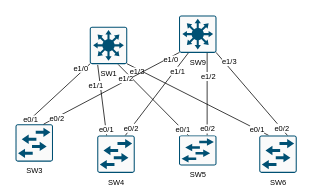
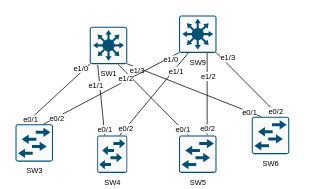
- <mxCell id="10" value="SW5" style="sketch=0;points=[[0.015,0.015,0],[0.985,0.015,0],[0.985,0.985,0],[0.015,0.985,0],[0.25,0,0],[0.5,0,0],[0.75,0,0],[1,0.25,0],[1,0.5,0],[1,0.75,0],[0.75,1,0],[0.5,1,0],[0.25,1,0],[0,0.75,0],[0,0.5,0],[0,0.25,0]];verticalLabelPosition=bottom;html=1;verticalAlign=top;aspect=fixed;align=center;pointerEvents=1;shape=mxgraph.cisco19.rect;prIcon=workgroup_switch;fillColor=#FAFAFA;strokeColor=#005073;fontSize=10;" vertex="1" parent="1"><mxGeometry x="238" y="180" width="50" height="40" as="geometry" /></mxCell>
+ <mxCell id="10" value="SW5" style="sketch=0;points=[[0.015,0.015,0],[0.985,0.015,0],[0.985,0.985,0],[0.015,0.985,0],[0.25,0,0],[0.5,0,0],[0.75,0,0],[1,0.25,0],[1,0.5,0],[1,0.75,0],[0.75,1,0],[0.5,1,0],[0.25,1,0],[0,0.75,0],[0,0.5,0],[0,0.25,0]];verticalLabelPosition=bottom;html=1;verticalAlign=top;aspect=fixed;align=center;pointerEvents=1;shape=mxgraph.cisco19.rect;prIcon=workgroup_switch;fillColor=#FAFAFA;strokeColor=#005073;fontSize=10;" vertex="1" parent="1"><mxGeometry x="238" y="180" width="50" height="50" as="geometry" /></mxCell>
- <mxCell id="6" value="SW4" style="sketch=0;points=[[0.015,0.015,0],[0.985,0.015,0],[0.985,0.985,0],[0.015,0.985,0],[0.25,0,0],[0.5,0,0],[0.75,0,0],[1,0.25,0],[1,0.5,0],[1,0.75,0],[0.75,1,0],[0.5,1,0],[0.25,1,0],[0,0.75,0],[0,0.5,0],[0,0.25,0]];verticalLabelPosition=bottom;html=1;verticalAlign=top;aspect=fixed;align=center;pointerEvents=1;shape=mxgraph.cisco19.rect;prIcon=workgroup_switch;fillColor=#FAFAFA;strokeColor=#005073;fontSize=10;" vertex="1" parent="1"><mxGeometry x="129" y="180" width="50" height="50" as="geometry" /></mxCell>
+ <mxCell id="6" value="SW4" style="sketch=0;points=[[0.015,0.015,0],[0.985,0.015,0],[0.985,0.985,0],[0.015,0.985,0],[0.25,0,0],[0.5,0,0],[0.75,0,0],[1,0.25,0],[1,0.5,0],[1,0.75,0],[0.75,1,0],[0.5,1,0],[0.25,1,0],[0,0.75,0],[0,0.5,0],[0,0.25,0]];verticalLabelPosition=bottom;html=1;verticalAlign=top;aspect=fixed;align=center;pointerEvents=1;shape=mxgraph.cisco19.rect;prIcon=workgroup_switch;fillColor=#FAFAFA;strokeColor=#005073;fontSize=10;" vertex="1" parent="1"><mxGeometry x="129" y="180" width="40" height="50" as="geometry" /></mxCell>
- <mxCell id="14" value="SW6" style="sketch=0;points=[[0.015,0.015,0],[0.985,0.015,0],[0.985,0.985,0],[0.015,0.985,0],[0.25,0,0],[0.5,0,0],[0.75,0,0],[1,0.25,0],[1,0.5,0],[1,0.75,0],[0.75,1,0],[0.5,1,0],[0.25,1,0],[0,0.75,0],[0,0.5,0],[0,0.25,0]];verticalLabelPosition=bottom;html=1;verticalAlign=top;aspect=fixed;align=center;pointerEvents=1;shape=mxgraph.cisco19.rect;prIcon=workgroup_switch;fillColor=#FAFAFA;strokeColor=#005073;fontSize=10;" vertex="1" parent="1"><mxGeometry x="345" y="180" width="50" height="50" as="geometry" /></mxCell>
+ <mxCell id="14" value="SW6" style="sketch=0;points=[[0.015,0.015,0],[0.985,0.015,0],[0.985,0.985,0],[0.015,0.985,0],[0.25,0,0],[0.5,0,0],[0.75,0,0],[1,0.25,0],[1,0.5,0],[1,0.75,0],[0.75,1,0],[0.5,1,0],[0.25,1,0],[0,0.75,0],[0,0.5,0],[0,0.25,0]];verticalLabelPosition=bottom;html=1;verticalAlign=top;aspect=fixed;align=center;pointerEvents=1;shape=mxgraph.cisco19.rect;prIcon=workgroup_switch;fillColor=#FAFAFA;strokeColor=#005073;fontSize=10;" vertex="1" parent="1"><mxGeometry x="335" y="155" width="50" height="50" as="geometry" /></mxCell>
